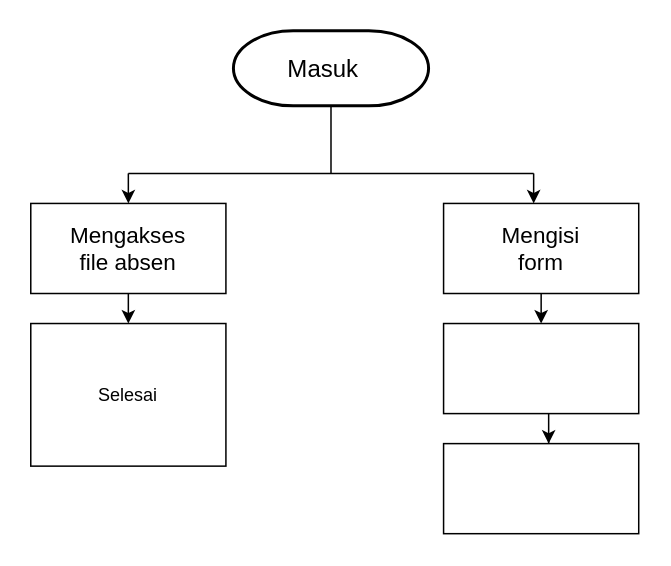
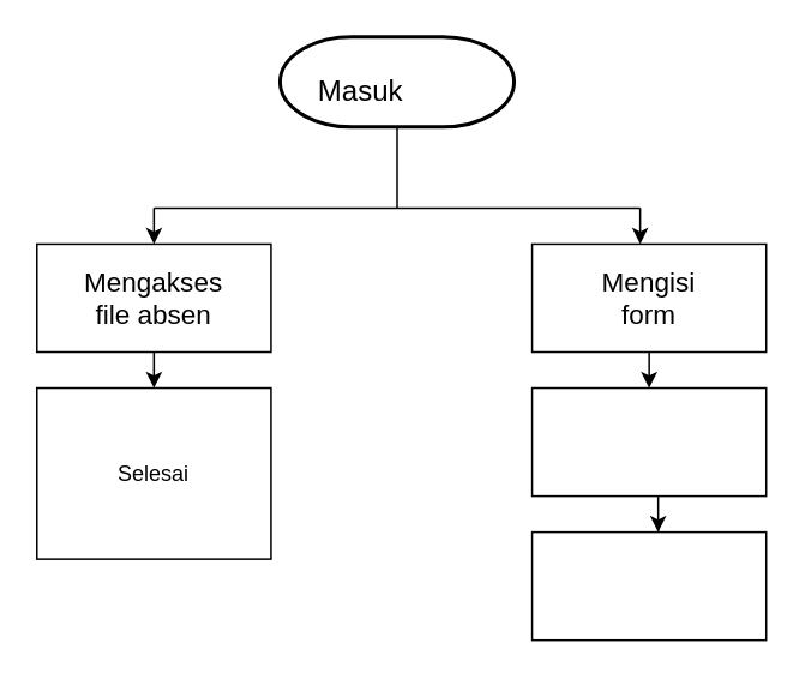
- <mxCell id="5" value="&lt;font style=&quot;font-size: 16px;&quot;&gt;Masuk&lt;/font&gt;" style="text;html=1;align=center;verticalAlign=middle;whiteSpace=wrap;rounded=0;" vertex="1" parent="1"><mxGeometry x="185" y="30" width="60" height="30" as="geometry" /></mxCell>
+ <mxCell id="5" value="&lt;font style=&quot;font-size: 16px;&quot;&gt;Masuk&lt;/font&gt;" style="text;html=1;align=center;verticalAlign=middle;whiteSpace=wrap;rounded=0;" vertex="1" parent="1"><mxGeometry x="170" y="35" width="60" height="30" as="geometry" /></mxCell>
